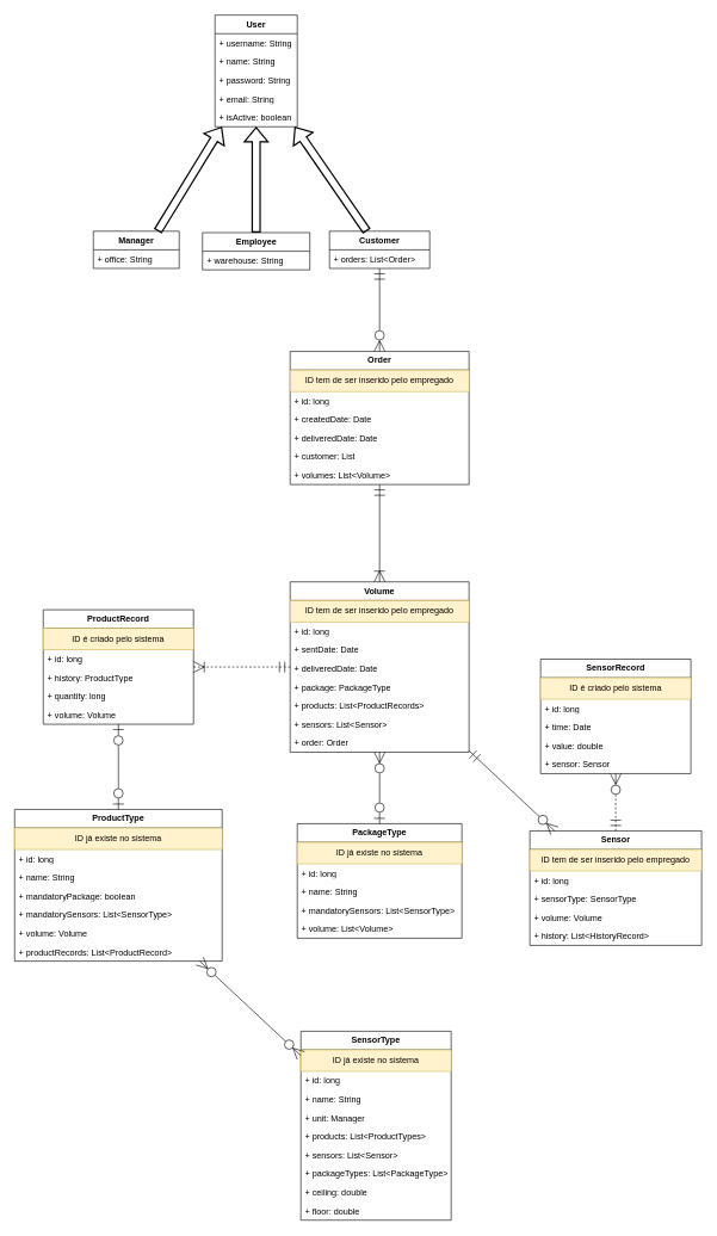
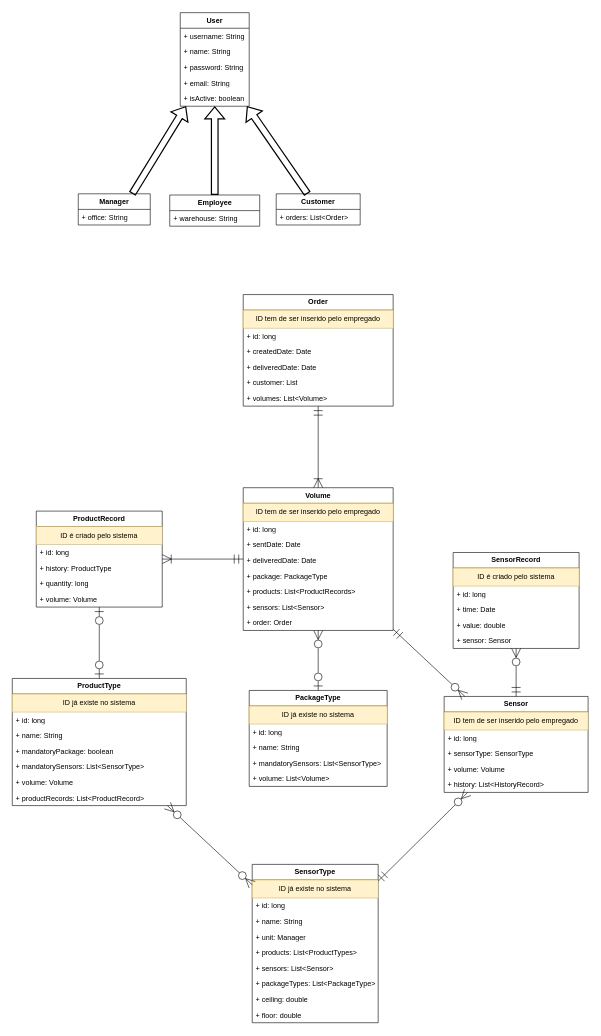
- <mxCell id="11" value="" style="endArrow=ERzeroToMany;html=1;rounded=0;fontSize=12;startSize=13;endSize=13;endFill=0;startArrow=ERmandOne;startFill=0;targetPerimeterSpacing=0;strokeWidth=1;jumpSize=7;jumpStyle=none;" parent="1" source="9" target="2" edge="1"><mxGeometry relative="1" as="geometry"><mxPoint x="300" y="936" as="sourcePoint" /><mxPoint x="460" y="936" as="targetPoint" /></mxGeometry></mxCell>
- <mxCell id="85" value="" style="endArrow=ERoneToMany;html=1;rounded=0;fontSize=12;startSize=13;endSize=13;startArrow=ERmandOne;startFill=0;endFill=0;dashed=1;" parent="1" source="12" target="79" edge="1"><mxGeometry relative="1" as="geometry"><mxPoint x="665" y="1058" as="sourcePoint" /><mxPoint x="785" y="1170" as="targetPoint" /></mxGeometry></mxCell>
+ <mxCell id="85" value="" style="endArrow=ERoneToMany;html=1;rounded=0;fontSize=12;startSize=13;endSize=13;startArrow=ERmandOne;startFill=0;endFill=0;" parent="1" source="12" target="79" edge="1"><mxGeometry relative="1" as="geometry"><mxPoint x="665" y="1058" as="sourcePoint" /><mxPoint x="785" y="1170" as="targetPoint" /></mxGeometry></mxCell>
- <mxCell id="78" value="" style="endArrow=ERzeroToMany;html=1;rounded=0;fontSize=12;startSize=13;endSize=13;endFill=0;startArrow=ERmandOne;startFill=0;dashed=1;" parent="1" source="30" target="72" edge="1"><mxGeometry relative="1" as="geometry"><mxPoint x="930" y="1306" as="sourcePoint" /><mxPoint x="1130" y="1413" as="targetPoint" /></mxGeometry></mxCell>
+ <mxCell id="78" value="" style="endArrow=ERzeroToMany;html=1;rounded=0;fontSize=12;startSize=13;endSize=13;endFill=0;startArrow=ERmandOne;startFill=0;" parent="1" source="30" target="72" edge="1"><mxGeometry relative="1" as="geometry"><mxPoint x="930" y="1306" as="sourcePoint" /><mxPoint x="1130" y="1413" as="targetPoint" /></mxGeometry></mxCell>
+ <mxCell id="70" value="" style="endArrow=ERmandOne;html=1;rounded=0;fontSize=12;startSize=13;endSize=13;startArrow=ERzeroToMany;startFill=0;endFill=0;" parent="1" source="30" target="37" edge="1"><mxGeometry relative="1" as="geometry"><mxPoint x="460" y="1438" as="sourcePoint" /><mxPoint x="678" y="1516" as="targetPoint" /></mxGeometry></mxCell>
